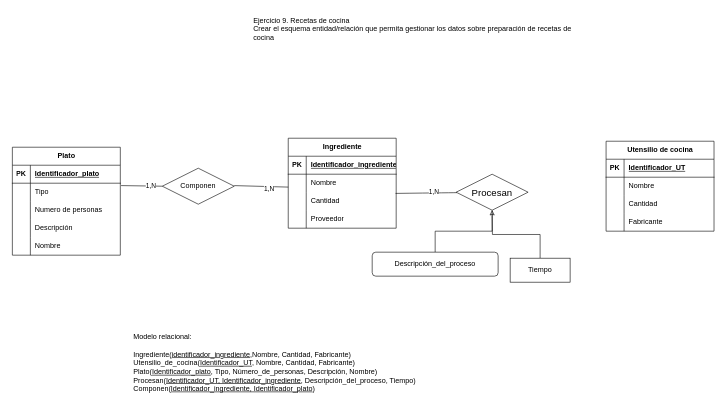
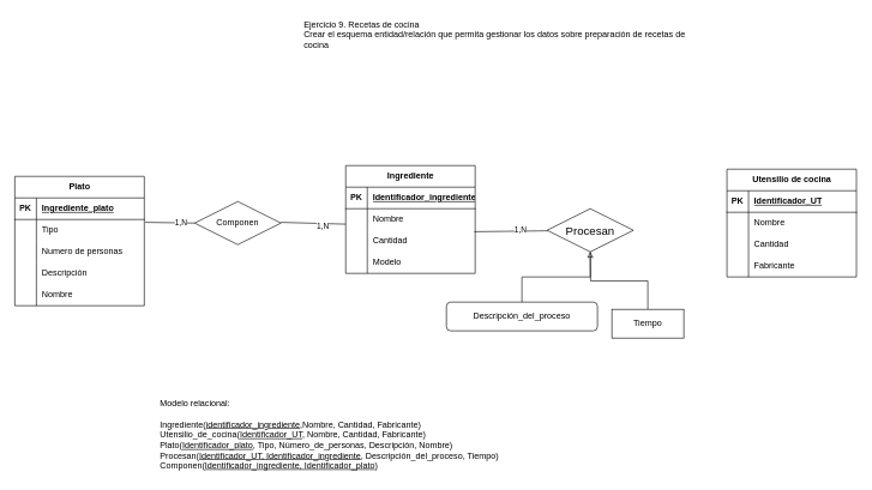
- <mxCell id="5" value="Identificador_plato" style="shape=partialRectangle;connectable=0;fillColor=none;top=0;left=0;bottom=0;right=0;align=left;spacingLeft=6;fontStyle=5;overflow=hidden;whiteSpace=wrap;html=1;" vertex="1" parent="3"><mxGeometry x="30" width="150" height="30" as="geometry"><mxRectangle width="150" height="30" as="alternateBounds" /></mxGeometry></mxCell>
+ <mxCell id="5" value="Ingrediente_plato" style="shape=partialRectangle;connectable=0;fillColor=none;top=0;left=0;bottom=0;right=0;align=left;spacingLeft=6;fontStyle=5;overflow=hidden;whiteSpace=wrap;html=1;" vertex="1" parent="3"><mxGeometry x="30" width="150" height="30" as="geometry"><mxRectangle width="150" height="30" as="alternateBounds" /></mxGeometry></mxCell>
- <mxCell id="44" value="Proveedor" style="shape=partialRectangle;connectable=0;fillColor=none;top=0;left=0;bottom=0;right=0;align=left;spacingLeft=6;overflow=hidden;whiteSpace=wrap;html=1;" vertex="1" parent="42"><mxGeometry x="30" width="150" height="30" as="geometry"><mxRectangle width="150" height="30" as="alternateBounds" /></mxGeometry></mxCell>
+ <mxCell id="44" value="Modelo" style="shape=partialRectangle;connectable=0;fillColor=none;top=0;left=0;bottom=0;right=0;align=left;spacingLeft=6;overflow=hidden;whiteSpace=wrap;html=1;" vertex="1" parent="42"><mxGeometry x="30" width="150" height="30" as="geometry"><mxRectangle width="150" height="30" as="alternateBounds" /></mxGeometry></mxCell>
